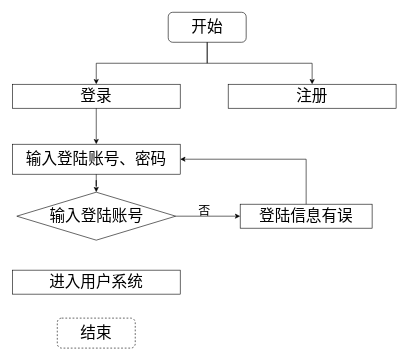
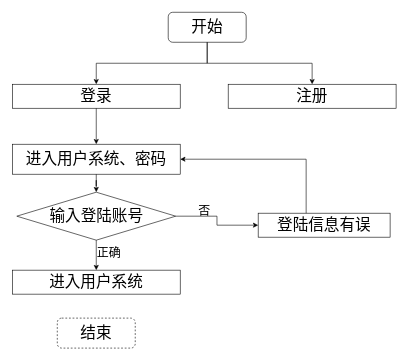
- <mxCell id="9" value="&lt;font style=&quot;font-size: 26px;&quot; face=&quot;宋体&quot;&gt;输入登陆账号、密码&lt;/font&gt;" style="rounded=0;whiteSpace=wrap;html=1;fillColor=none;" vertex="1" parent="1"><mxGeometry x="20" y="240" width="280" height="50" as="geometry" /></mxCell>
+ <mxCell id="9" value="&lt;font style=&quot;font-size: 26px;&quot; face=&quot;宋体&quot;&gt;进入用户系统、密码&lt;/font&gt;" style="rounded=0;whiteSpace=wrap;html=1;fillColor=none;" vertex="1" parent="1"><mxGeometry x="20" y="240" width="280" height="50" as="geometry" /></mxCell>
- <mxCell id="11" value="&lt;font style=&quot;font-size: 26px;&quot; face=&quot;宋体&quot;&gt;登陆信息有误&lt;/font&gt;" style="rounded=0;whiteSpace=wrap;html=1;fillColor=none;" vertex="1" parent="1"><mxGeometry x="400" y="340" width="220" height="40" as="geometry" /></mxCell>
+ <mxCell id="11" value="&lt;font style=&quot;font-size: 26px;&quot; face=&quot;宋体&quot;&gt;登陆信息有误&lt;/font&gt;" style="rounded=0;whiteSpace=wrap;html=1;fillColor=none;" vertex="1" parent="1"><mxGeometry x="430" y="355" width="220" height="40" as="geometry" /></mxCell>
+ <mxCell id="14" style="edgeStyle=orthogonalEdgeStyle;rounded=0;orthogonalLoop=1;jettySize=auto;html=1;entryX=0.5;entryY=0;entryDx=0;entryDy=0;" edge="1" parent="1" source="17" target="12"><mxGeometry relative="1" as="geometry" /></mxCell>
+ <mxCell id="15" value="&lt;font face=&quot;宋体&quot; style=&quot;font-size: 20px;&quot;&gt;正确&lt;/font&gt;" style="edgeLabel;html=1;align=center;verticalAlign=middle;resizable=0;points=[];" vertex="1" connectable="0" parent="14"><mxGeometry x="-0.2" y="2" relative="1" as="geometry"><mxPoint x="18" as="offset" /></mxGeometry></mxCell>
